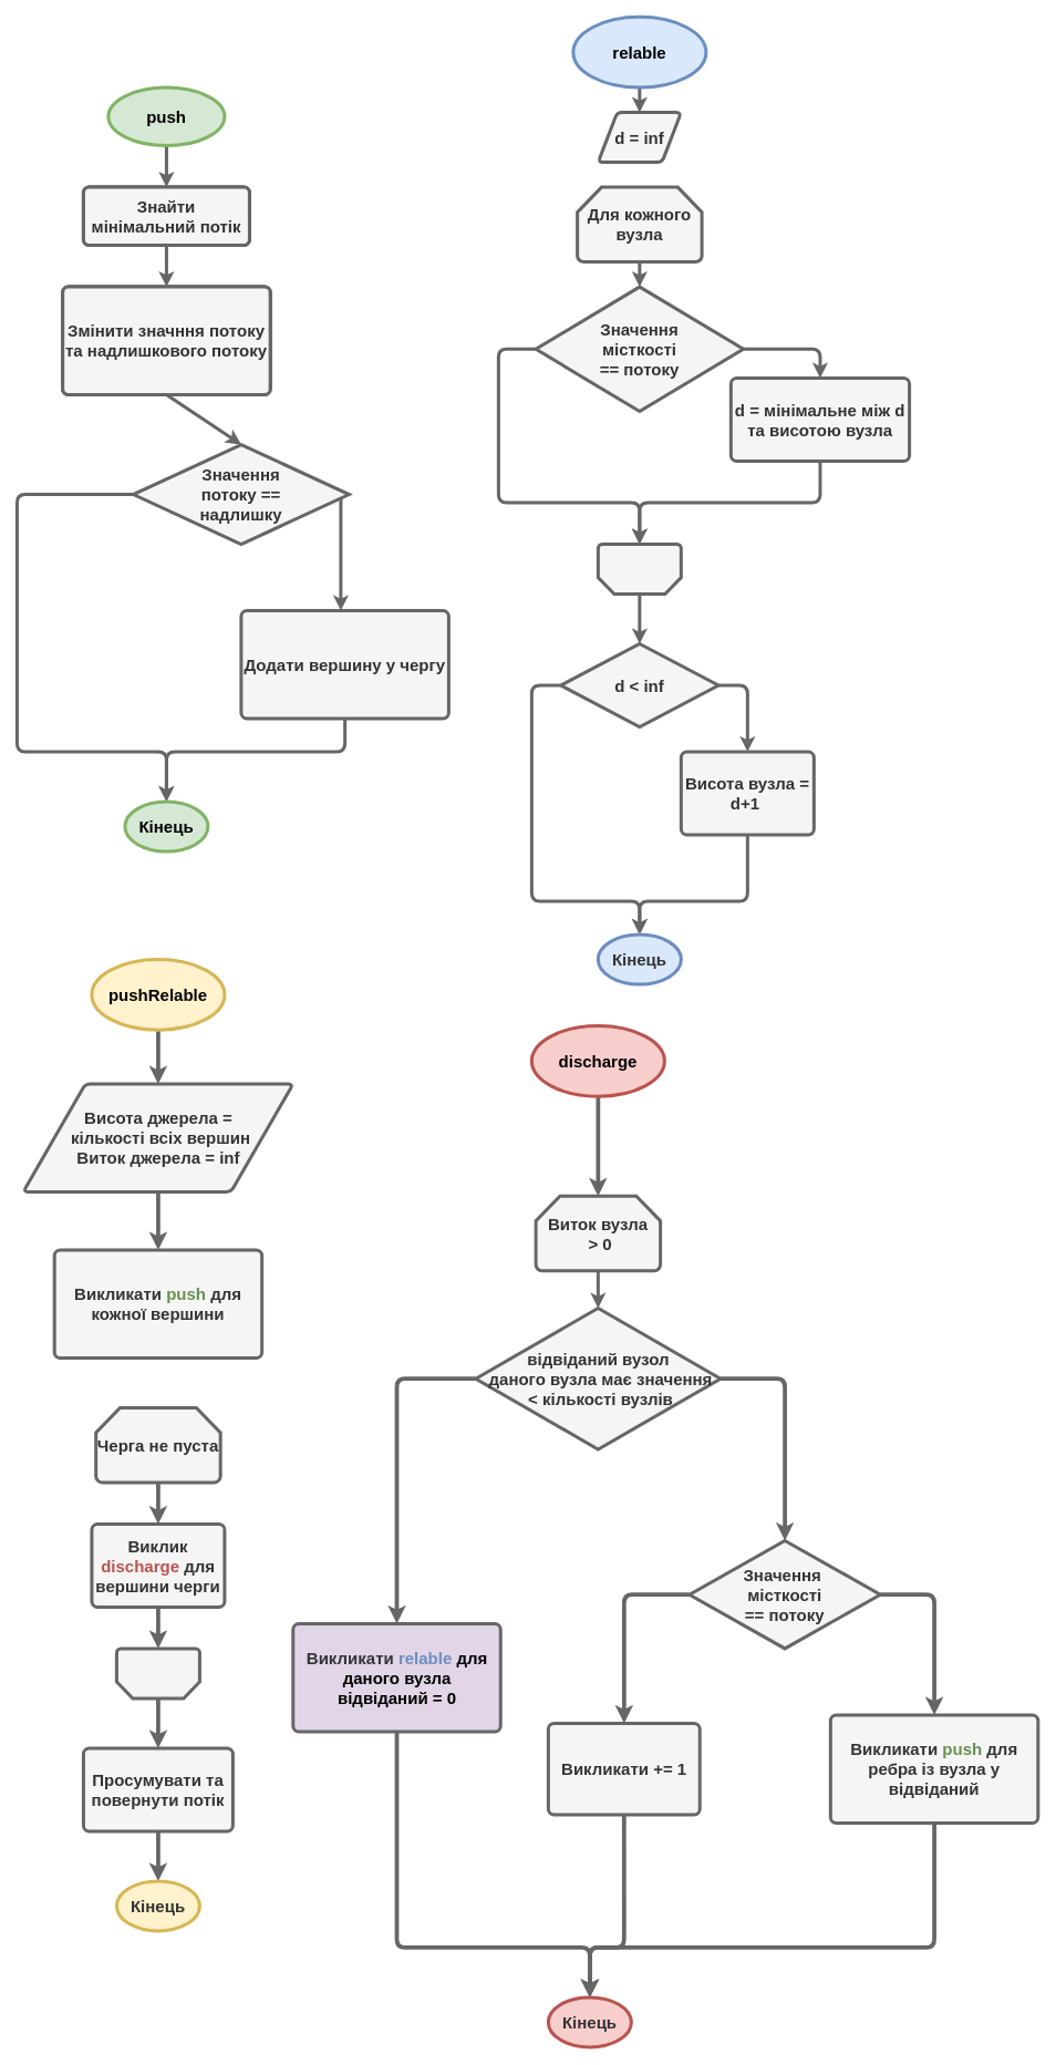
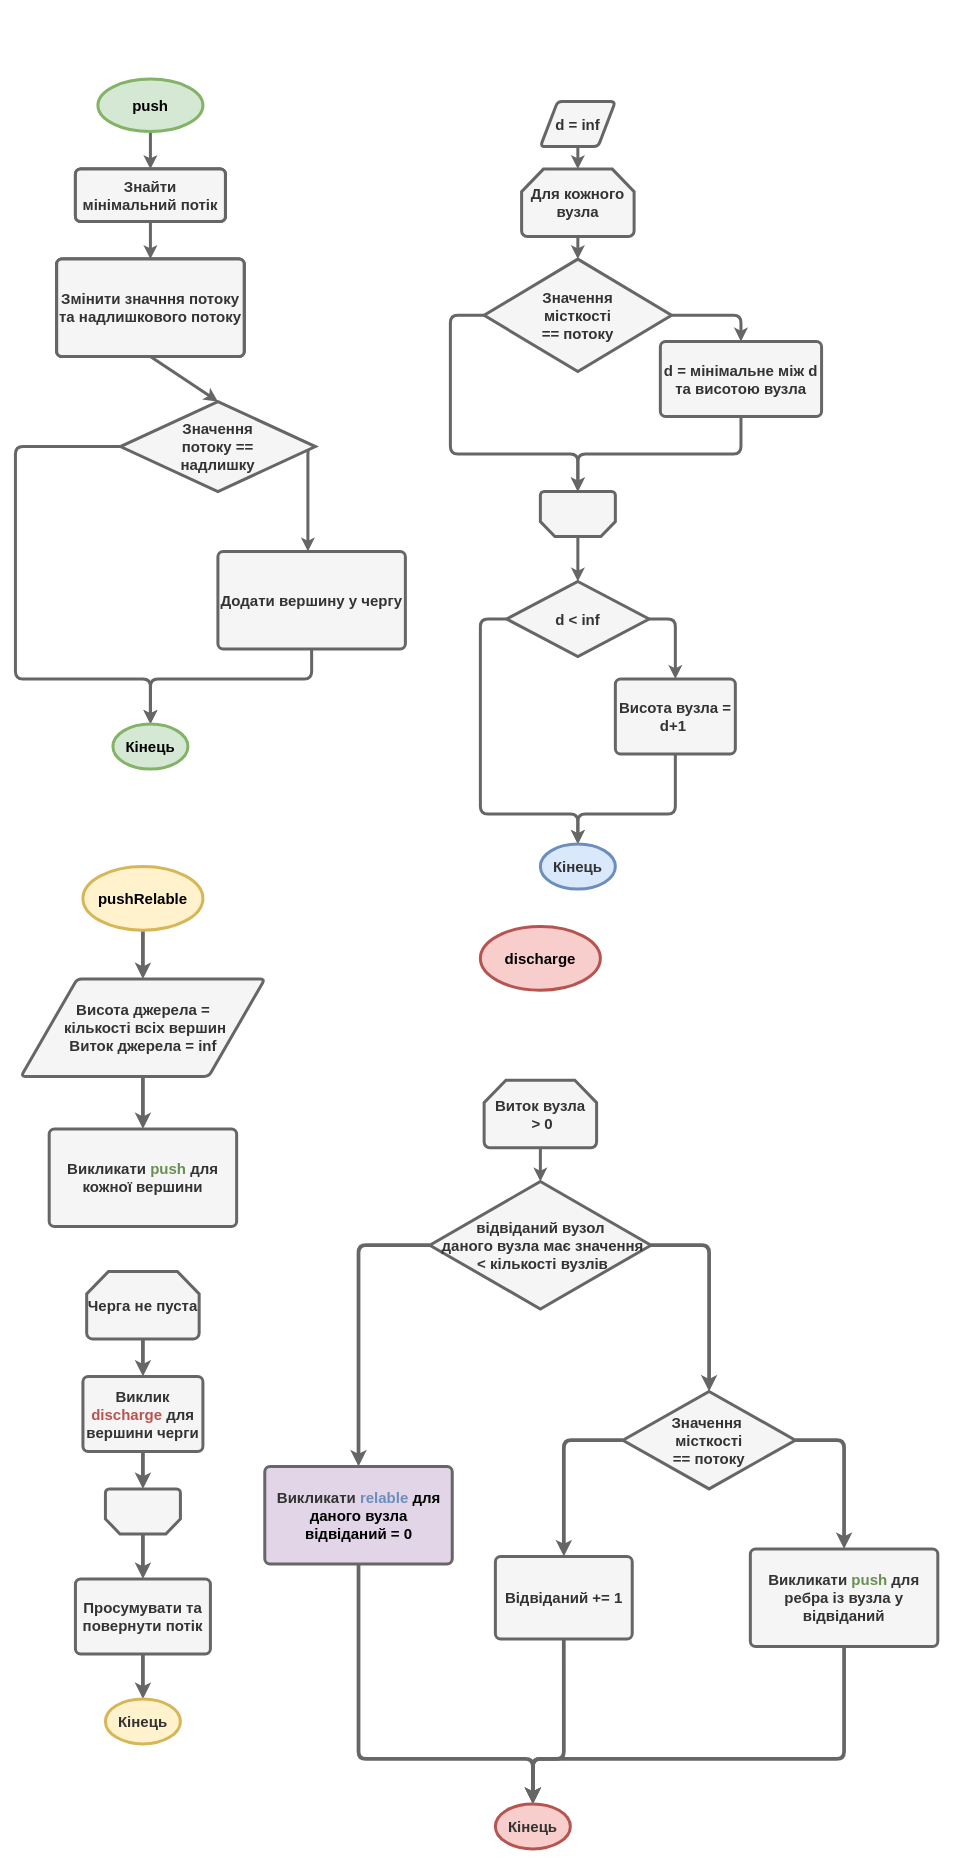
- <mxCell id="15" value="&lt;span&gt;relable&lt;/span&gt;" style="strokeWidth=4;html=1;shape=mxgraph.flowchart.start_1;whiteSpace=wrap;fontSize=20;fillColor=#dae8fc;strokeColor=#6c8ebf;fontStyle=1;" vertex="1" parent="1"><mxGeometry x="690" y="20" width="160" height="85" as="geometry" /></mxCell>
- <mxCell id="14" style="edgeStyle=elbowEdgeStyle;elbow=vertical;html=1;exitX=0.5;exitY=1;exitDx=0;exitDy=0;exitPerimeter=0;entryX=0.5;entryY=0;entryDx=0;entryDy=0;fontSize=20;fillColor=#f5f5f5;strokeColor=#666666;strokeWidth=4;fontStyle=1" edge="1" parent="1" source="15" target="26"><mxGeometry relative="1" as="geometry" /></mxCell>
+ <mxCell id="25" style="edgeStyle=elbowEdgeStyle;elbow=vertical;html=1;exitX=0.5;exitY=1;exitDx=0;exitDy=0;entryX=0.5;entryY=0;entryDx=0;entryDy=0;entryPerimeter=0;fontSize=20;fillColor=#f5f5f5;strokeColor=#666666;strokeWidth=4;fontStyle=1" edge="1" parent="1" source="26" target="19"><mxGeometry relative="1" as="geometry" /></mxCell>
- <mxCell id="51" style="edgeStyle=orthogonalEdgeStyle;html=1;exitX=0.5;exitY=1;exitDx=0;exitDy=0;exitPerimeter=0;entryX=0.5;entryY=0;entryDx=0;entryDy=0;entryPerimeter=0;strokeWidth=5;fontSize=13;fontColor=#b85450;fillColor=#f5f5f5;strokeColor=#666666;" edge="1" parent="1" source="52" target="54"><mxGeometry relative="1" as="geometry" /></mxCell>
- <mxCell id="64" value="Викликати += 1" style="rounded=1;whiteSpace=wrap;html=1;absoluteArcSize=1;arcSize=14;strokeWidth=4;fontSize=20;fontStyle=1;fillColor=#f5f5f5;fontColor=#333333;strokeColor=#666666;" vertex="1" parent="1"><mxGeometry x="660" y="2075" width="182.5" height="110" as="geometry" /></mxCell>
+ <mxCell id="64" value="Відвіданий += 1" style="rounded=1;whiteSpace=wrap;html=1;absoluteArcSize=1;arcSize=14;strokeWidth=4;fontSize=20;fontStyle=1;fillColor=#f5f5f5;fontColor=#333333;strokeColor=#666666;" vertex="1" parent="1"><mxGeometry x="660" y="2075" width="182.5" height="110" as="geometry" /></mxCell>
